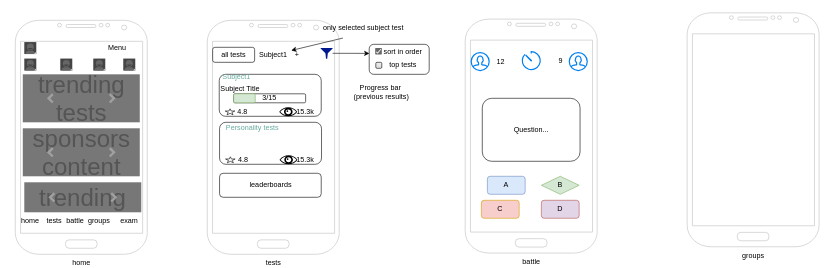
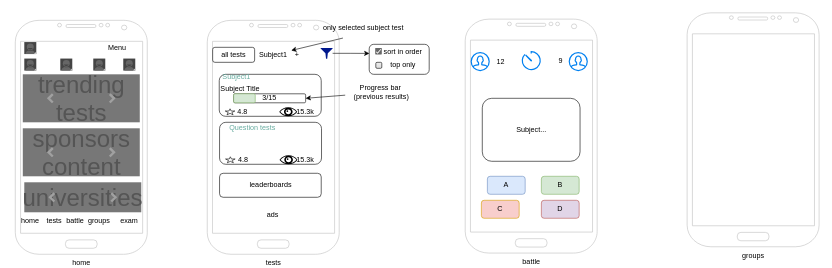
- <mxCell id="54" value="top tests" style="text;html=1;align=center;verticalAlign=middle;resizable=0;points=[];autosize=1;strokeColor=none;fillColor=none;" vertex="1" parent="49"><mxGeometry x="21" y="23.5" width="70" height="30" as="geometry" /></mxCell>
+ <mxCell id="54" value="top only" style="text;html=1;align=center;verticalAlign=middle;resizable=0;points=[];autosize=1;strokeColor=none;fillColor=none;" vertex="1" parent="49"><mxGeometry x="21" y="23.5" width="70" height="30" as="geometry" /></mxCell>
+ <mxCell id="33" value="" style="endArrow=classic;html=1;rounded=0;entryX=1;entryY=0.5;entryDx=0;entryDy=0;" edge="1" parent="1" source="34" target="23"><mxGeometry width="50" height="50" relative="1" as="geometry"><mxPoint x="615" y="103" as="sourcePoint" /><mxPoint x="585" y="293" as="targetPoint" /></mxGeometry></mxCell>
- <mxCell id="38" value="Personality tests" style="text;html=1;align=center;verticalAlign=middle;whiteSpace=wrap;rounded=0;fontColor=#67AB9F;" vertex="1" parent="1"><mxGeometry x="374.5" y="198" width="90.5" height="30" as="geometry" /></mxCell>
+ <mxCell id="38" value="Question tests" style="text;html=1;align=center;verticalAlign=middle;whiteSpace=wrap;rounded=0;fontColor=#67AB9F;" vertex="1" parent="1"><mxGeometry x="374.5" y="198" width="90.5" height="30" as="geometry" /></mxCell>
- <mxCell id="66" value="Question..." style="rounded=1;whiteSpace=wrap;html=1;" vertex="1" parent="1"><mxGeometry x="803.5" y="163" width="163" height="105" as="geometry" /></mxCell>
+ <mxCell id="66" value="Subject..." style="rounded=1;whiteSpace=wrap;html=1;" vertex="1" parent="1"><mxGeometry x="803.5" y="163" width="163" height="105" as="geometry" /></mxCell>
- <mxCell id="68" value="B" style="rhombus;whiteSpace=wrap;html=1;fillColor=#d5e8d4;strokeColor=#82b366;" vertex="1" parent="1"><mxGeometry x="902" y="293" width="63" height="30" as="geometry" /></mxCell>
+ <mxCell id="68" value="B" style="rounded=1;whiteSpace=wrap;html=1;fillColor=#d5e8d4;strokeColor=#82b366;" vertex="1" parent="1"><mxGeometry x="902" y="293" width="63" height="30" as="geometry" /></mxCell>
- <mxCell id="61" value="trending" style="html=1;shadow=0;dashed=0;strokeColor=none;strokeWidth=1;fillColor=#777777;fontColor=#555555;whiteSpace=wrap;align=center;verticalAlign=middle;fontStyle=0;fontSize=40;" vertex="1" parent="1"><mxGeometry x="40" y="303" width="195" height="50" as="geometry" /></mxCell>
+ <mxCell id="61" value="universities" style="html=1;shadow=0;dashed=0;strokeColor=none;strokeWidth=1;fillColor=#777777;fontColor=#555555;whiteSpace=wrap;align=center;verticalAlign=middle;fontStyle=0;fontSize=40;" vertex="1" parent="1"><mxGeometry x="40" y="303" width="195" height="50" as="geometry" /></mxCell>
+ <mxCell id="64" value="ads" style="text;html=1;align=center;verticalAlign=middle;resizable=0;points=[];autosize=1;strokeColor=none;fillColor=none;" vertex="1" parent="1"><mxGeometry x="433.5" y="343" width="40" height="30" as="geometry" /></mxCell>
